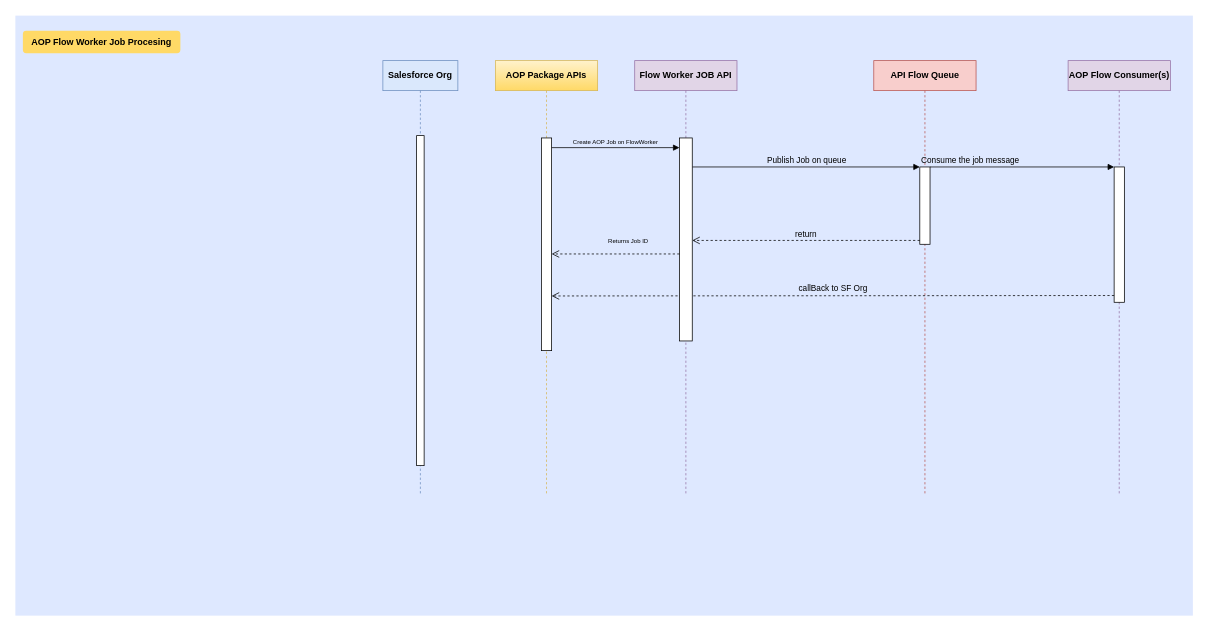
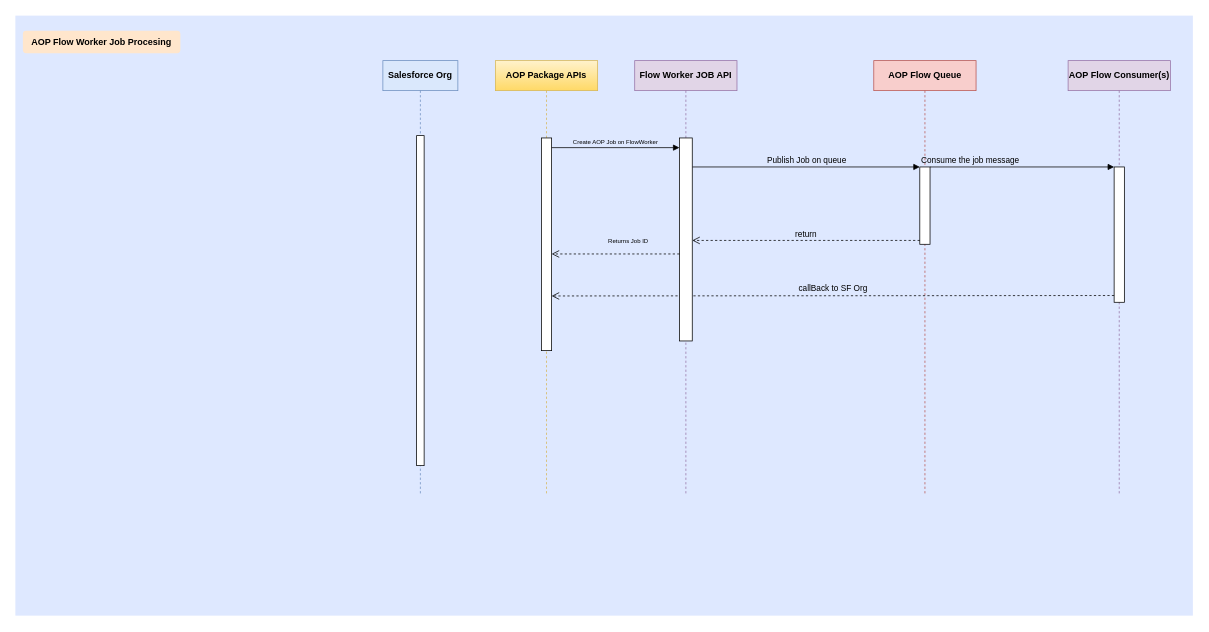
- <mxCell id="3" value="AOP Flow Worker Job Procesing" style="rounded=1;fontStyle=1;fillColor=#FFD966;strokeColor=none" parent="1" vertex="1"><mxGeometry x="30" y="40" width="210" height="30" as="geometry" /></mxCell>
+ <mxCell id="3" value="AOP Flow Worker Job Procesing" style="rounded=1;fontStyle=1;fillColor=#ffe6cc;strokeColor=none;" parent="1" vertex="1"><mxGeometry x="30" y="40" width="210" height="30" as="geometry" /></mxCell>
- <mxCell id="6" value="API Flow Queue" style="shape=umlLifeline;perimeter=lifelinePerimeter;whiteSpace=wrap;html=1;container=1;collapsible=0;recursiveResize=0;outlineConnect=0;fillColor=#f8cecc;strokeColor=#b85450;fontStyle=1" parent="4" vertex="1"><mxGeometry x="504.545" width="136.364" height="580" as="geometry" /></mxCell>
+ <mxCell id="6" value="AOP Flow Queue" style="shape=umlLifeline;perimeter=lifelinePerimeter;whiteSpace=wrap;html=1;container=1;collapsible=0;recursiveResize=0;outlineConnect=0;fillColor=#f8cecc;strokeColor=#b85450;fontStyle=1" parent="4" vertex="1"><mxGeometry x="504.545" width="136.364" height="580" as="geometry" /></mxCell>
